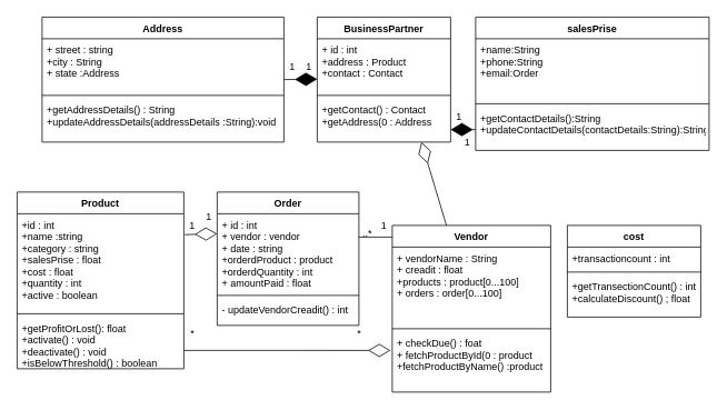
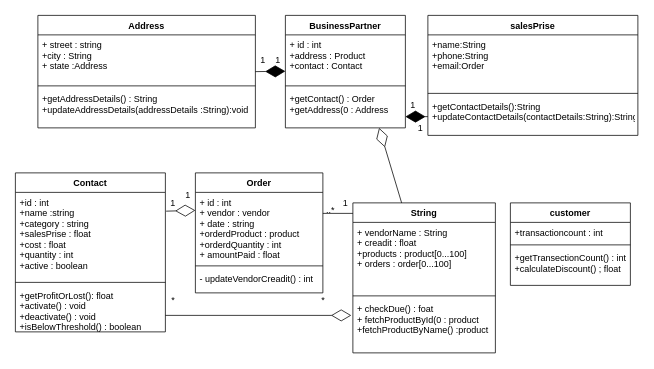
- <mxCell id="25" value="+getContact() : Contact&#10;+getAddress(0 : Address" style="text;strokeColor=none;fillColor=none;align=left;verticalAlign=top;spacingLeft=4;spacingRight=4;overflow=hidden;rotatable=0;points=[[0,0.5],[1,0.5]];portConstraint=eastwest;" vertex="1" parent="22"><mxGeometry y="98" width="160" height="52" as="geometry" /></mxCell>
+ <mxCell id="25" value="+getContact() : Order&#10;+getAddress(0 : Address" style="text;strokeColor=none;fillColor=none;align=left;verticalAlign=top;spacingLeft=4;spacingRight=4;overflow=hidden;rotatable=0;points=[[0,0.5],[1,0.5]];portConstraint=eastwest;" vertex="1" parent="22"><mxGeometry y="98" width="160" height="52" as="geometry" /></mxCell>
- <mxCell id="2" value="Product" style="swimlane;fontStyle=1;align=center;verticalAlign=top;childLayout=stackLayout;horizontal=1;startSize=26;horizontalStack=0;resizeParent=1;resizeParentMax=0;resizeLast=0;collapsible=1;marginBottom=0;" parent="1" vertex="1"><mxGeometry x="20" y="230" width="200" height="212" as="geometry"><mxRectangle x="265" y="60" width="80" height="26" as="alternateBounds" /></mxGeometry></mxCell>
+ <mxCell id="2" value="Contact" style="swimlane;fontStyle=1;align=center;verticalAlign=top;childLayout=stackLayout;horizontal=1;startSize=26;horizontalStack=0;resizeParent=1;resizeParentMax=0;resizeLast=0;collapsible=1;marginBottom=0;" parent="1" vertex="1"><mxGeometry x="20" y="230" width="200" height="212" as="geometry"><mxRectangle x="265" y="60" width="80" height="26" as="alternateBounds" /></mxGeometry></mxCell>
- <mxCell id="10" value="Vendor" style="swimlane;fontStyle=1;align=center;verticalAlign=top;childLayout=stackLayout;horizontal=1;startSize=26;horizontalStack=0;resizeParent=1;resizeParentMax=0;resizeLast=0;collapsible=1;marginBottom=0;" vertex="1" parent="1"><mxGeometry x="470" y="270" width="190" height="200" as="geometry" /></mxCell>
+ <mxCell id="10" value="String" style="swimlane;fontStyle=1;align=center;verticalAlign=top;childLayout=stackLayout;horizontal=1;startSize=26;horizontalStack=0;resizeParent=1;resizeParentMax=0;resizeLast=0;collapsible=1;marginBottom=0;" vertex="1" parent="1"><mxGeometry x="470" y="270" width="190" height="200" as="geometry" /></mxCell>
- <mxCell id="14" value="cost" style="swimlane;fontStyle=1;align=center;verticalAlign=top;childLayout=stackLayout;horizontal=1;startSize=26;horizontalStack=0;resizeParent=1;resizeParentMax=0;resizeLast=0;collapsible=1;marginBottom=0;" vertex="1" parent="1"><mxGeometry x="680" y="270" width="160" height="110" as="geometry" /></mxCell>
+ <mxCell id="14" value="customer" style="swimlane;fontStyle=1;align=center;verticalAlign=top;childLayout=stackLayout;horizontal=1;startSize=26;horizontalStack=0;resizeParent=1;resizeParentMax=0;resizeLast=0;collapsible=1;marginBottom=0;" vertex="1" parent="1"><mxGeometry x="680" y="270" width="160" height="110" as="geometry" /></mxCell>
